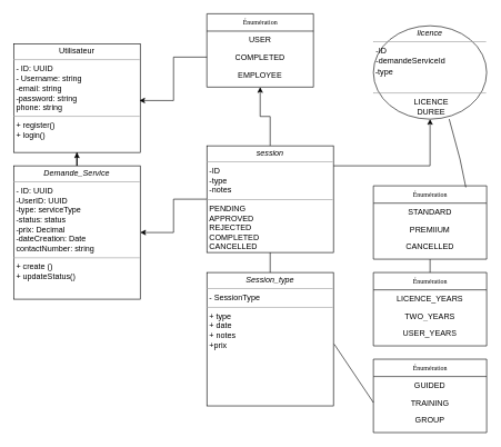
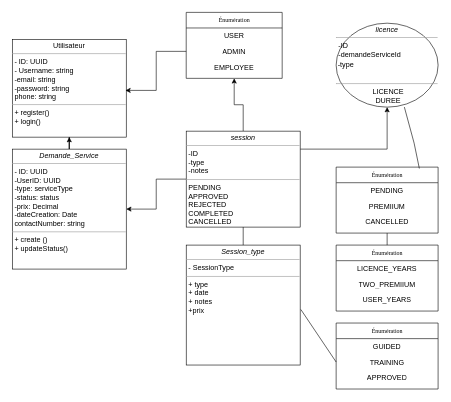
- <mxCell id="4" value="COMPLETED" style="text;html=1;strokeColor=none;fillColor=none;align=center;verticalAlign=top;spacingLeft=4;spacingRight=4;whiteSpace=wrap;overflow=hidden;rotatable=0;points=[[0,0.5],[1,0.5]];portConstraint=eastwest;" parent="2" vertex="1"><mxGeometry y="52" width="160" height="26" as="geometry" /></mxCell>
+ <mxCell id="4" value="ADMIN" style="text;html=1;strokeColor=none;fillColor=none;align=center;verticalAlign=top;spacingLeft=4;spacingRight=4;whiteSpace=wrap;overflow=hidden;rotatable=0;points=[[0,0.5],[1,0.5]];portConstraint=eastwest;" parent="2" vertex="1"><mxGeometry y="52" width="160" height="26" as="geometry" /></mxCell>
- <mxCell id="16" value="STANDARD" style="text;html=1;strokeColor=none;fillColor=none;align=center;verticalAlign=top;spacingLeft=4;spacingRight=4;whiteSpace=wrap;overflow=hidden;rotatable=0;points=[[0,0.5],[1,0.5]];portConstraint=eastwest;" vertex="1" parent="15"><mxGeometry y="26" width="170" height="26" as="geometry" /></mxCell>
+ <mxCell id="16" value="PENDING" style="text;html=1;strokeColor=none;fillColor=none;align=center;verticalAlign=top;spacingLeft=4;spacingRight=4;whiteSpace=wrap;overflow=hidden;rotatable=0;points=[[0,0.5],[1,0.5]];portConstraint=eastwest;" vertex="1" parent="15"><mxGeometry y="26" width="170" height="26" as="geometry" /></mxCell>
- <mxCell id="21" value="TWO_YEARS" style="text;html=1;strokeColor=none;fillColor=none;align=center;verticalAlign=top;spacingLeft=4;spacingRight=4;whiteSpace=wrap;overflow=hidden;rotatable=0;points=[[0,0.5],[1,0.5]];portConstraint=eastwest;" vertex="1" parent="19"><mxGeometry y="52" width="170" height="26" as="geometry" /></mxCell>
+ <mxCell id="21" value="TWO_PREMIIUM" style="text;html=1;strokeColor=none;fillColor=none;align=center;verticalAlign=top;spacingLeft=4;spacingRight=4;whiteSpace=wrap;overflow=hidden;rotatable=0;points=[[0,0.5],[1,0.5]];portConstraint=eastwest;" vertex="1" parent="19"><mxGeometry y="52" width="170" height="26" as="geometry" /></mxCell>
- <mxCell id="26" value="GROUP" style="text;html=1;strokeColor=none;fillColor=none;align=center;verticalAlign=top;spacingLeft=4;spacingRight=4;whiteSpace=wrap;overflow=hidden;rotatable=0;points=[[0,0.5],[1,0.5]];portConstraint=eastwest;" vertex="1" parent="23"><mxGeometry y="78" width="170" height="26" as="geometry" /></mxCell>
+ <mxCell id="26" value="APPROVED" style="text;html=1;strokeColor=none;fillColor=none;align=center;verticalAlign=top;spacingLeft=4;spacingRight=4;whiteSpace=wrap;overflow=hidden;rotatable=0;points=[[0,0.5],[1,0.5]];portConstraint=eastwest;" vertex="1" parent="23"><mxGeometry y="78" width="170" height="26" as="geometry" /></mxCell>
